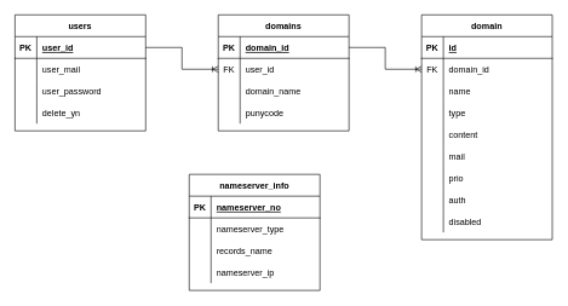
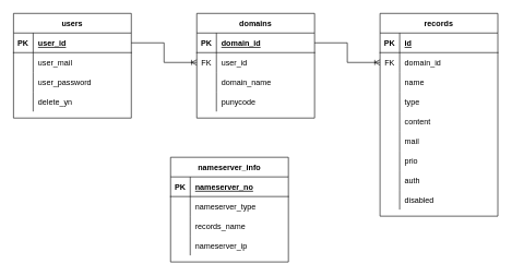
- <mxCell id="30" value="domain" style="shape=table;startSize=30;container=1;collapsible=1;childLayout=tableLayout;fixedRows=1;rowLines=0;fontStyle=1;align=center;resizeLast=1;" vertex="1" parent="1"><mxGeometry x="580" y="20" width="180" height="310" as="geometry" /></mxCell>
+ <mxCell id="30" value="records" style="shape=table;startSize=30;container=1;collapsible=1;childLayout=tableLayout;fixedRows=1;rowLines=0;fontStyle=1;align=center;resizeLast=1;" vertex="1" parent="1"><mxGeometry x="580" y="20" width="180" height="310" as="geometry" /></mxCell>
